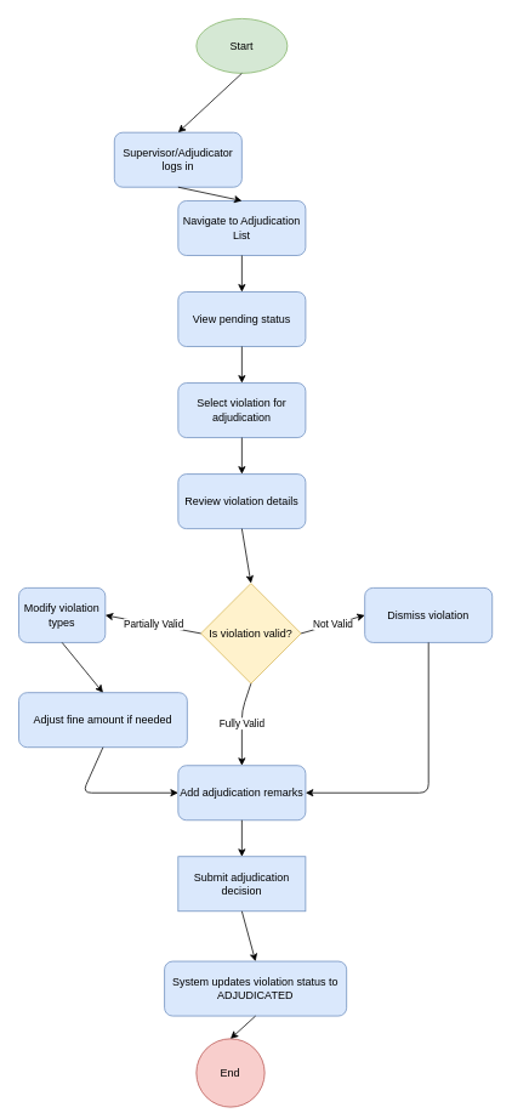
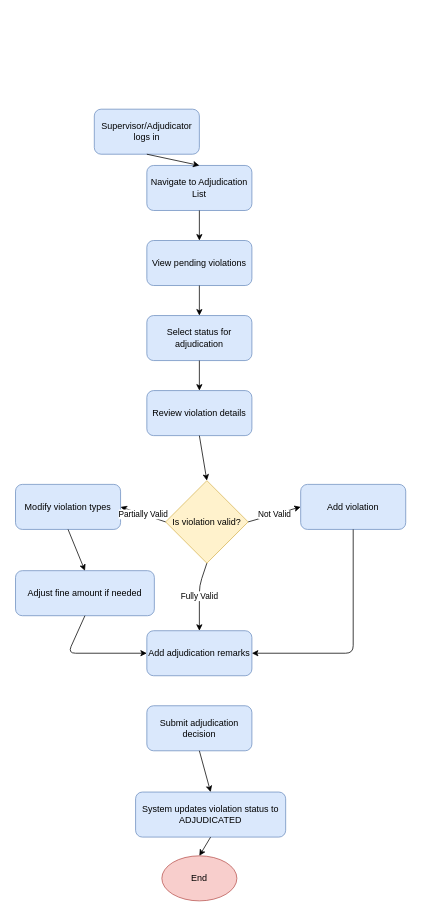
- <mxCell id="2" value="Start" style="ellipse;whiteSpace=wrap;html=1;fillColor=#d5e8d4;strokeColor=#82b366;" vertex="1" parent="1"><mxGeometry x="215" y="20" width="100" height="60" as="geometry" /></mxCell>
- <mxCell id="16" value="" style="endArrow=classic;html=1;exitX=0.5;exitY=1;exitDx=0;exitDy=0;entryX=0.5;entryY=0;entryDx=0;entryDy=0;" edge="1" parent="1" source="2" target="3"><mxGeometry width="50" height="50" relative="1" as="geometry"><mxPoint x="240" y="430" as="sourcePoint" /><mxPoint x="290" y="380" as="targetPoint" /></mxGeometry></mxCell>
- <mxCell id="5" value="View pending status" style="rounded=1;whiteSpace=wrap;html=1;fillColor=#dae8fc;strokeColor=#6c8ebf;" vertex="1" parent="1"><mxGeometry x="195" y="320" width="140" height="60" as="geometry" /></mxCell>
+ <mxCell id="5" value="View pending violations" style="rounded=1;whiteSpace=wrap;html=1;fillColor=#dae8fc;strokeColor=#6c8ebf;" vertex="1" parent="1"><mxGeometry x="195" y="320" width="140" height="60" as="geometry" /></mxCell>
- <mxCell id="6" value="Select violation for adjudication" style="rounded=1;whiteSpace=wrap;html=1;fillColor=#dae8fc;strokeColor=#6c8ebf;" vertex="1" parent="1"><mxGeometry x="195" y="420" width="140" height="60" as="geometry" /></mxCell>
+ <mxCell id="6" value="Select status for adjudication" style="rounded=1;whiteSpace=wrap;html=1;fillColor=#dae8fc;strokeColor=#6c8ebf;" vertex="1" parent="1"><mxGeometry x="195" y="420" width="140" height="60" as="geometry" /></mxCell>
- <mxCell id="9" value="Modify violation types" style="rounded=1;whiteSpace=wrap;html=1;fillColor=#dae8fc;strokeColor=#6c8ebf;" vertex="1" parent="1"><mxGeometry x="20" y="645" width="95" height="60" as="geometry" /></mxCell>
+ <mxCell id="9" value="Modify violation types" style="rounded=1;whiteSpace=wrap;html=1;fillColor=#dae8fc;strokeColor=#6c8ebf;" vertex="1" parent="1"><mxGeometry x="20" y="645" width="140" height="60" as="geometry" /></mxCell>
- <mxCell id="10" value="Dismiss violation" style="rounded=1;whiteSpace=wrap;html=1;fillColor=#dae8fc;strokeColor=#6c8ebf;" vertex="1" parent="1"><mxGeometry x="400" y="645" width="140" height="60" as="geometry" /></mxCell>
+ <mxCell id="10" value="Add violation" style="rounded=1;whiteSpace=wrap;html=1;fillColor=#dae8fc;strokeColor=#6c8ebf;" vertex="1" parent="1"><mxGeometry x="400" y="645" width="140" height="60" as="geometry" /></mxCell>
- <mxCell id="28" value="" style="endArrow=classic;html=1;exitX=0.5;exitY=1;exitDx=0;exitDy=0;entryX=0.5;entryY=0;entryDx=0;entryDy=0;" edge="1" parent="1" source="12" target="13"><mxGeometry width="50" height="50" relative="1" as="geometry"><mxPoint x="240" y="730" as="sourcePoint" /><mxPoint x="290" y="680" as="targetPoint" /></mxGeometry></mxCell>
- <mxCell id="13" value="Submit adjudication decision" style="whiteSpace=wrap;html=1;fillColor=#dae8fc;strokeColor=#6c8ebf;rounded=0;" vertex="1" parent="1"><mxGeometry x="195" y="940" width="140" height="60" as="geometry" /></mxCell>
+ <mxCell id="13" value="Submit adjudication decision" style="rounded=1;whiteSpace=wrap;html=1;fillColor=#dae8fc;strokeColor=#6c8ebf;" vertex="1" parent="1"><mxGeometry x="195" y="940" width="140" height="60" as="geometry" /></mxCell>
- <mxCell id="15" value="End" style="ellipse;whiteSpace=wrap;html=1;fillColor=#f8cecc;strokeColor=#b85450;" vertex="1" parent="1"><mxGeometry x="215" y="1140" width="75" height="75" as="geometry" /></mxCell>
+ <mxCell id="15" value="End" style="ellipse;whiteSpace=wrap;html=1;fillColor=#f8cecc;strokeColor=#b85450;" vertex="1" parent="1"><mxGeometry x="215" y="1140" width="100" height="60" as="geometry" /></mxCell>
